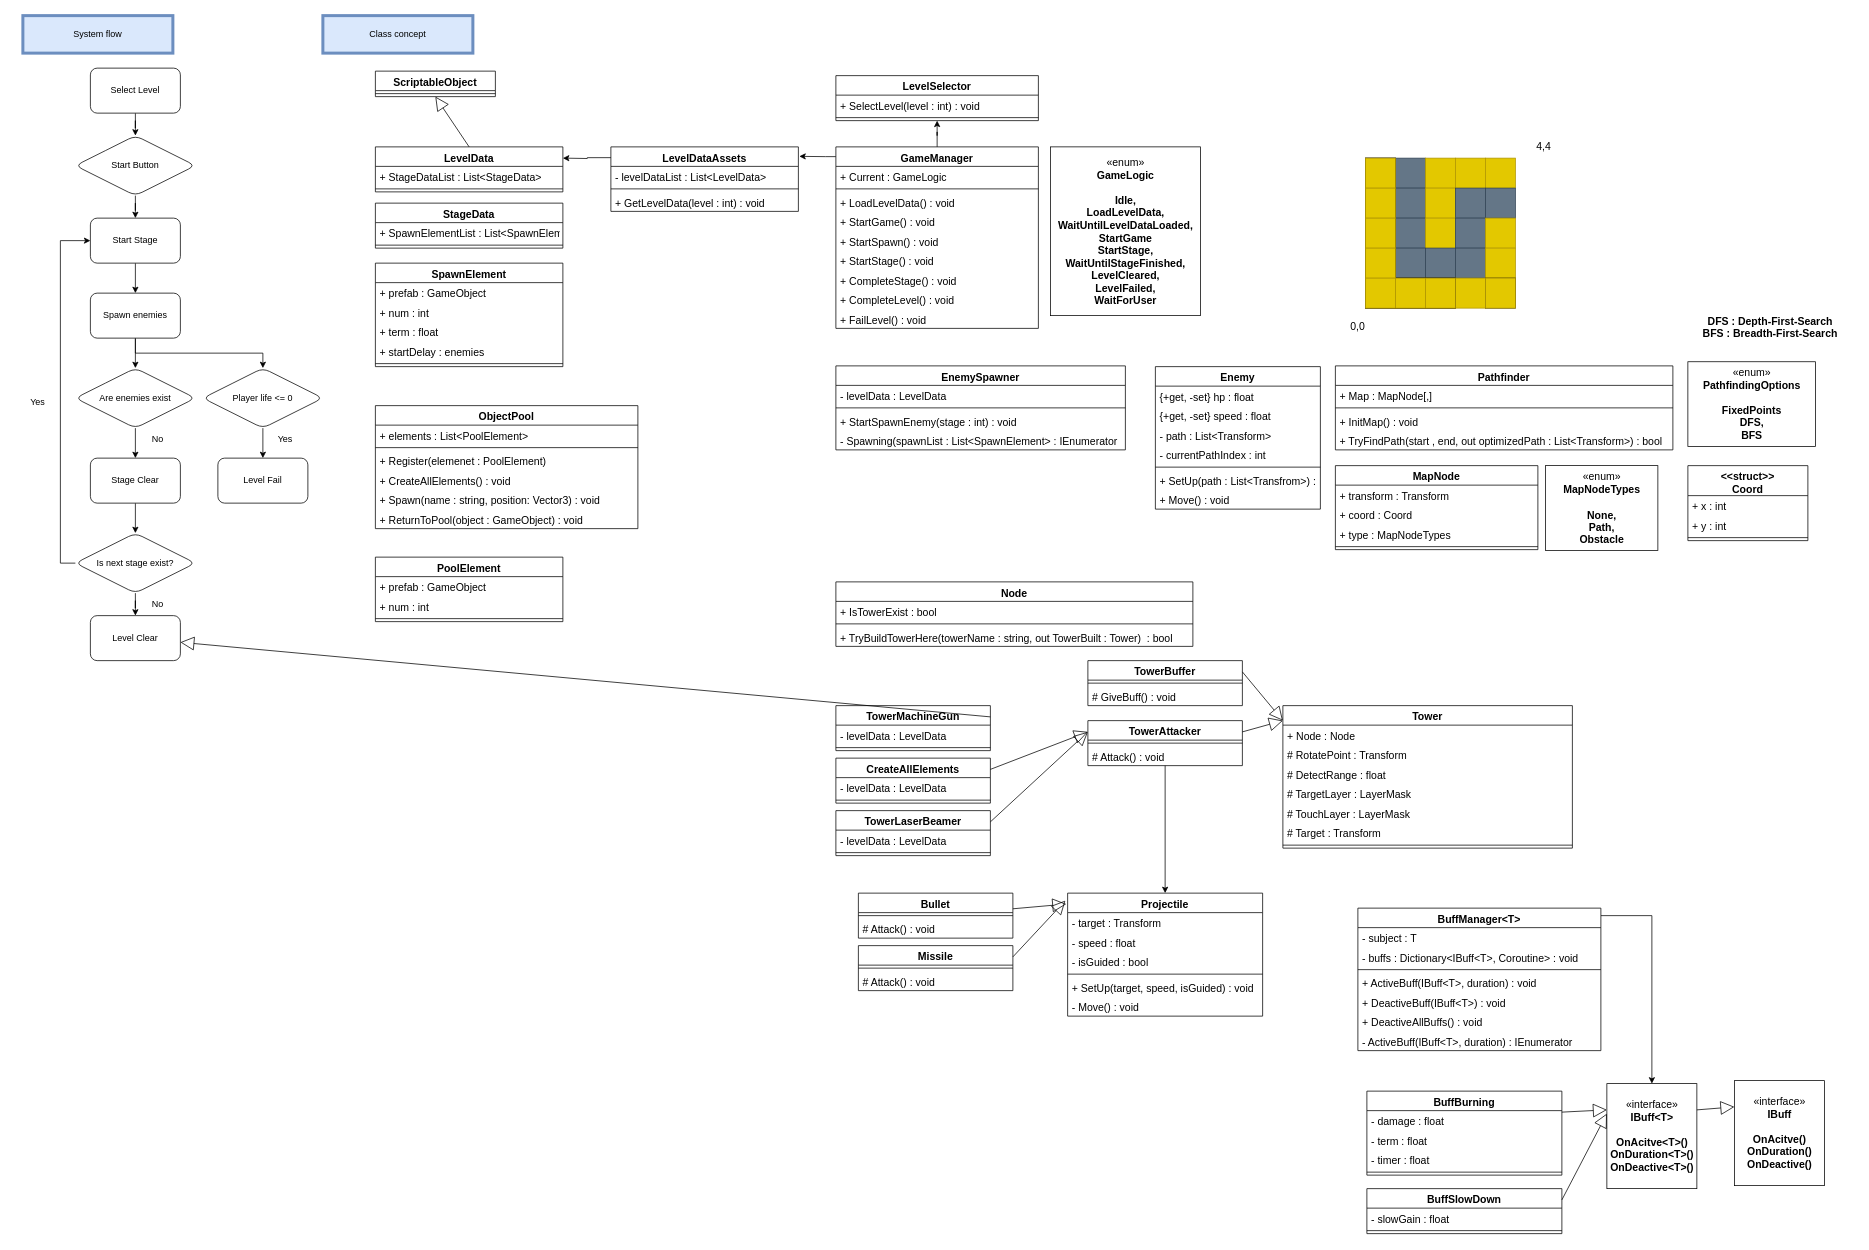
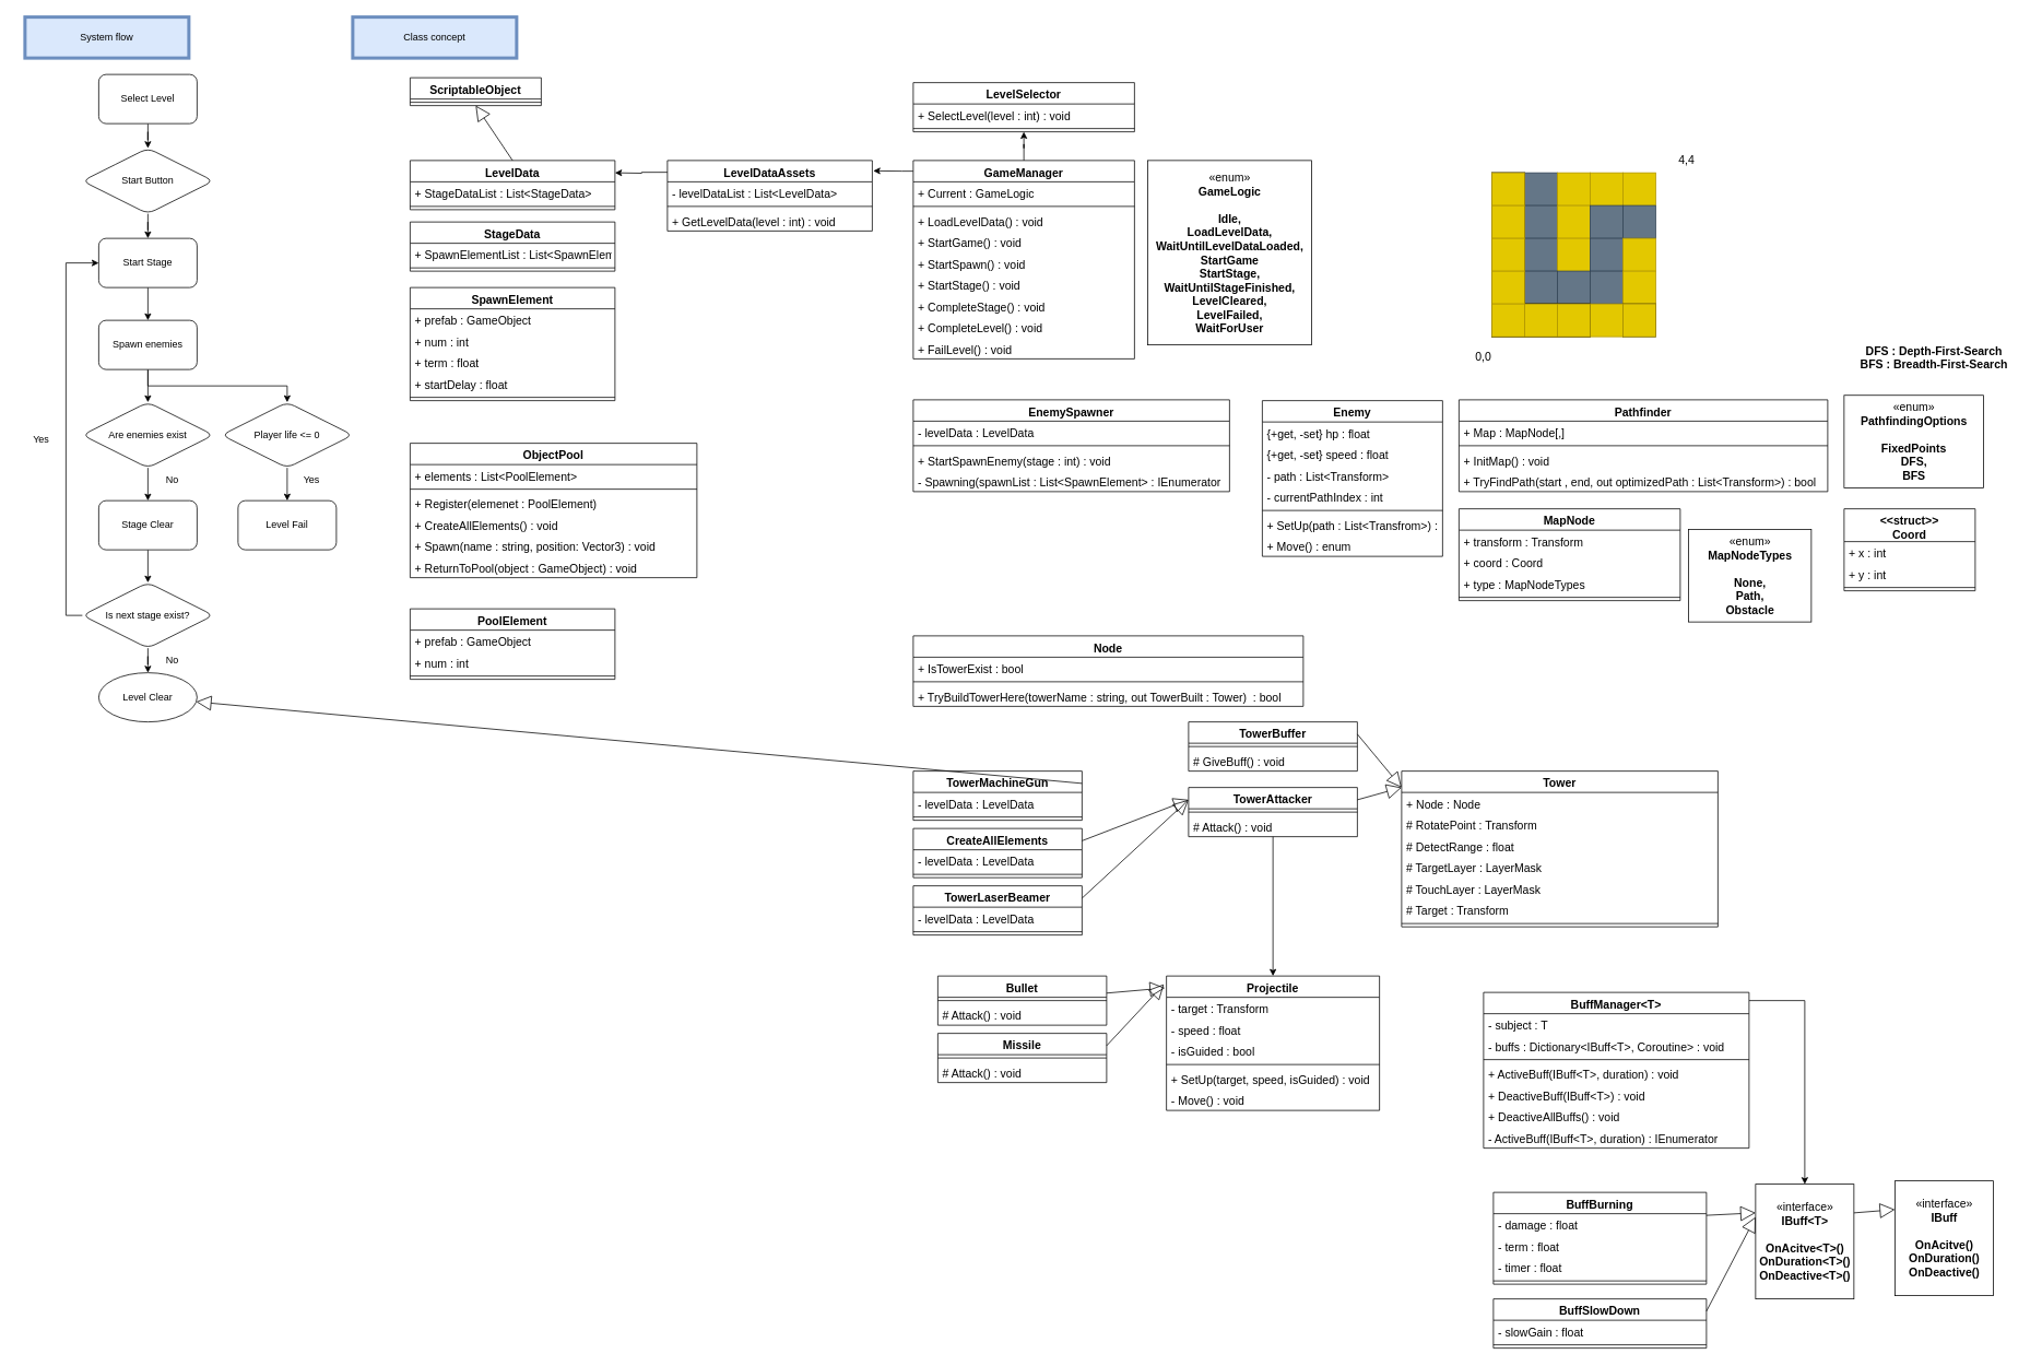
- <mxCell id="54" value="+ startDelay : enemies" style="text;strokeColor=none;fillColor=none;align=left;verticalAlign=top;spacingLeft=4;spacingRight=4;overflow=hidden;rotatable=0;points=[[0,0.5],[1,0.5]];portConstraint=eastwest;strokeWidth=4;fontSize=14;" vertex="1" parent="50"><mxGeometry y="104" width="250" height="26" as="geometry" /></mxCell>
+ <mxCell id="54" value="+ startDelay : float" style="text;strokeColor=none;fillColor=none;align=left;verticalAlign=top;spacingLeft=4;spacingRight=4;overflow=hidden;rotatable=0;points=[[0,0.5],[1,0.5]];portConstraint=eastwest;strokeWidth=4;fontSize=14;" vertex="1" parent="50"><mxGeometry y="104" width="250" height="26" as="geometry" /></mxCell>
- <mxCell id="76" value="+ Move() : void" style="text;strokeColor=none;fillColor=none;align=left;verticalAlign=top;spacingLeft=4;spacingRight=4;overflow=hidden;rotatable=0;points=[[0,0.5],[1,0.5]];portConstraint=eastwest;strokeWidth=4;fontSize=14;" vertex="1" parent="69"><mxGeometry y="164" width="220" height="26" as="geometry" /></mxCell>
+ <mxCell id="76" value="+ Move() : enum" style="text;strokeColor=none;fillColor=none;align=left;verticalAlign=top;spacingLeft=4;spacingRight=4;overflow=hidden;rotatable=0;points=[[0,0.5],[1,0.5]];portConstraint=eastwest;strokeWidth=4;fontSize=14;" vertex="1" parent="69"><mxGeometry y="164" width="220" height="26" as="geometry" /></mxCell>
- <mxCell id="135" value="«enum»&lt;br&gt;&lt;b&gt;MapNodeTypes&lt;br&gt;&lt;br&gt;None,&lt;br&gt;Path,&lt;br&gt;Obstacle&lt;br&gt;&lt;/b&gt;" style="html=1;strokeWidth=1;fontSize=14;" vertex="1" parent="1"><mxGeometry x="2060" y="620" width="150" height="113" as="geometry" /></mxCell>
+ <mxCell id="135" value="«enum»&lt;br&gt;&lt;b&gt;MapNodeTypes&lt;br&gt;&lt;br&gt;None,&lt;br&gt;Path,&lt;br&gt;Obstacle&lt;br&gt;&lt;/b&gt;" style="html=1;strokeWidth=1;fontSize=14;" vertex="1" parent="1"><mxGeometry x="2060" y="645" width="150" height="113" as="geometry" /></mxCell>
- <mxCell id="25" value="Level Clear" style="rounded=1;whiteSpace=wrap;html=1;" vertex="1" parent="1"><mxGeometry x="120" y="820" width="120" height="60" as="geometry" /></mxCell>
+ <mxCell id="25" value="Level Clear" style="ellipse;whiteSpace=wrap;html=1;" vertex="1" parent="1"><mxGeometry x="120" y="820" width="120" height="60" as="geometry" /></mxCell>
